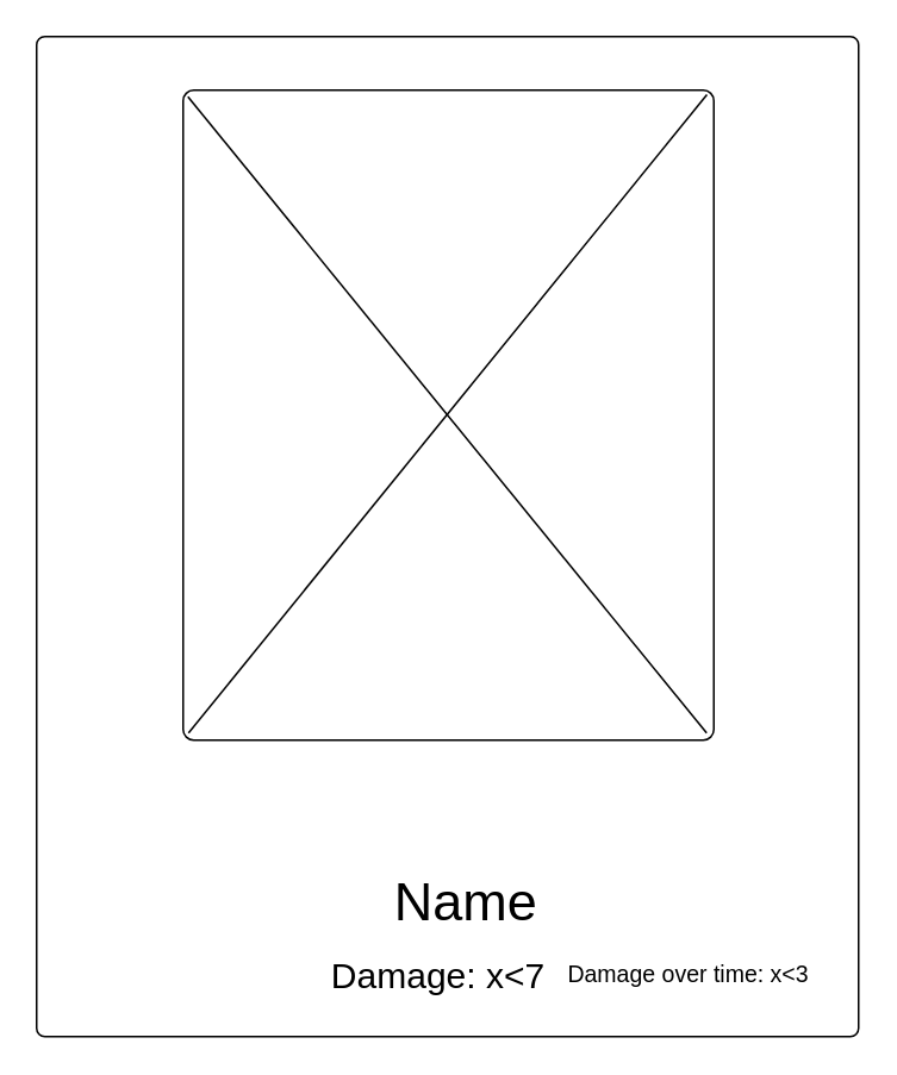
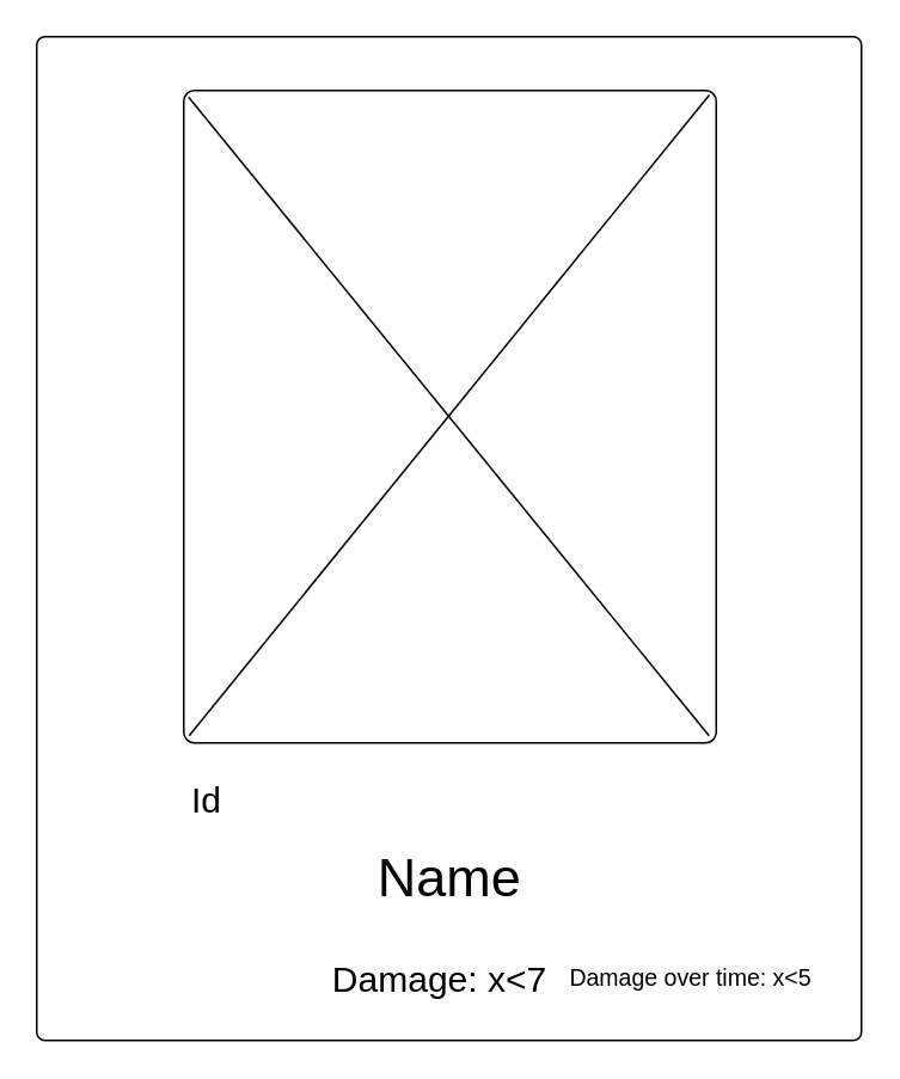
+ <mxCell id="4" value="&lt;font style=&quot;font-size: 20px;&quot;&gt;Id&lt;/font&gt;" style="text;html=1;strokeColor=none;fillColor=none;align=center;verticalAlign=middle;whiteSpace=wrap;rounded=0;" vertex="1" parent="1"><mxGeometry x="85" y="430" width="60" height="30" as="geometry" /></mxCell>
- <mxCell id="7" value="&lt;font style=&quot;font-size: 30px;&quot;&gt;Name&lt;/font&gt;" style="text;html=1;strokeColor=none;fillColor=none;align=center;verticalAlign=middle;whiteSpace=wrap;rounded=0;" vertex="1" parent="1"><mxGeometry x="218" y="489" width="84.5" height="30" as="geometry" /></mxCell>
+ <mxCell id="7" value="&lt;font style=&quot;font-size: 30px;&quot;&gt;Name&lt;/font&gt;" style="text;html=1;strokeColor=none;fillColor=none;align=center;verticalAlign=middle;whiteSpace=wrap;rounded=0;" vertex="1" parent="1"><mxGeometry x="208" y="474" width="84.5" height="30" as="geometry" /></mxCell>
- <mxCell id="9" value="&lt;font style=&quot;font-size: 13px;&quot;&gt;Damage over time: x&amp;lt;3&lt;/font&gt;" style="text;html=1;strokeColor=none;fillColor=none;align=center;verticalAlign=middle;whiteSpace=wrap;rounded=0;" vertex="1" parent="1"><mxGeometry x="315" y="530" width="140" height="30" as="geometry" /></mxCell>
+ <mxCell id="9" value="&lt;font style=&quot;font-size: 13px;&quot;&gt;Damage over time: x&amp;lt;5&lt;/font&gt;" style="text;html=1;strokeColor=none;fillColor=none;align=center;verticalAlign=middle;whiteSpace=wrap;rounded=0;" vertex="1" parent="1"><mxGeometry x="315" y="530" width="140" height="30" as="geometry" /></mxCell>
